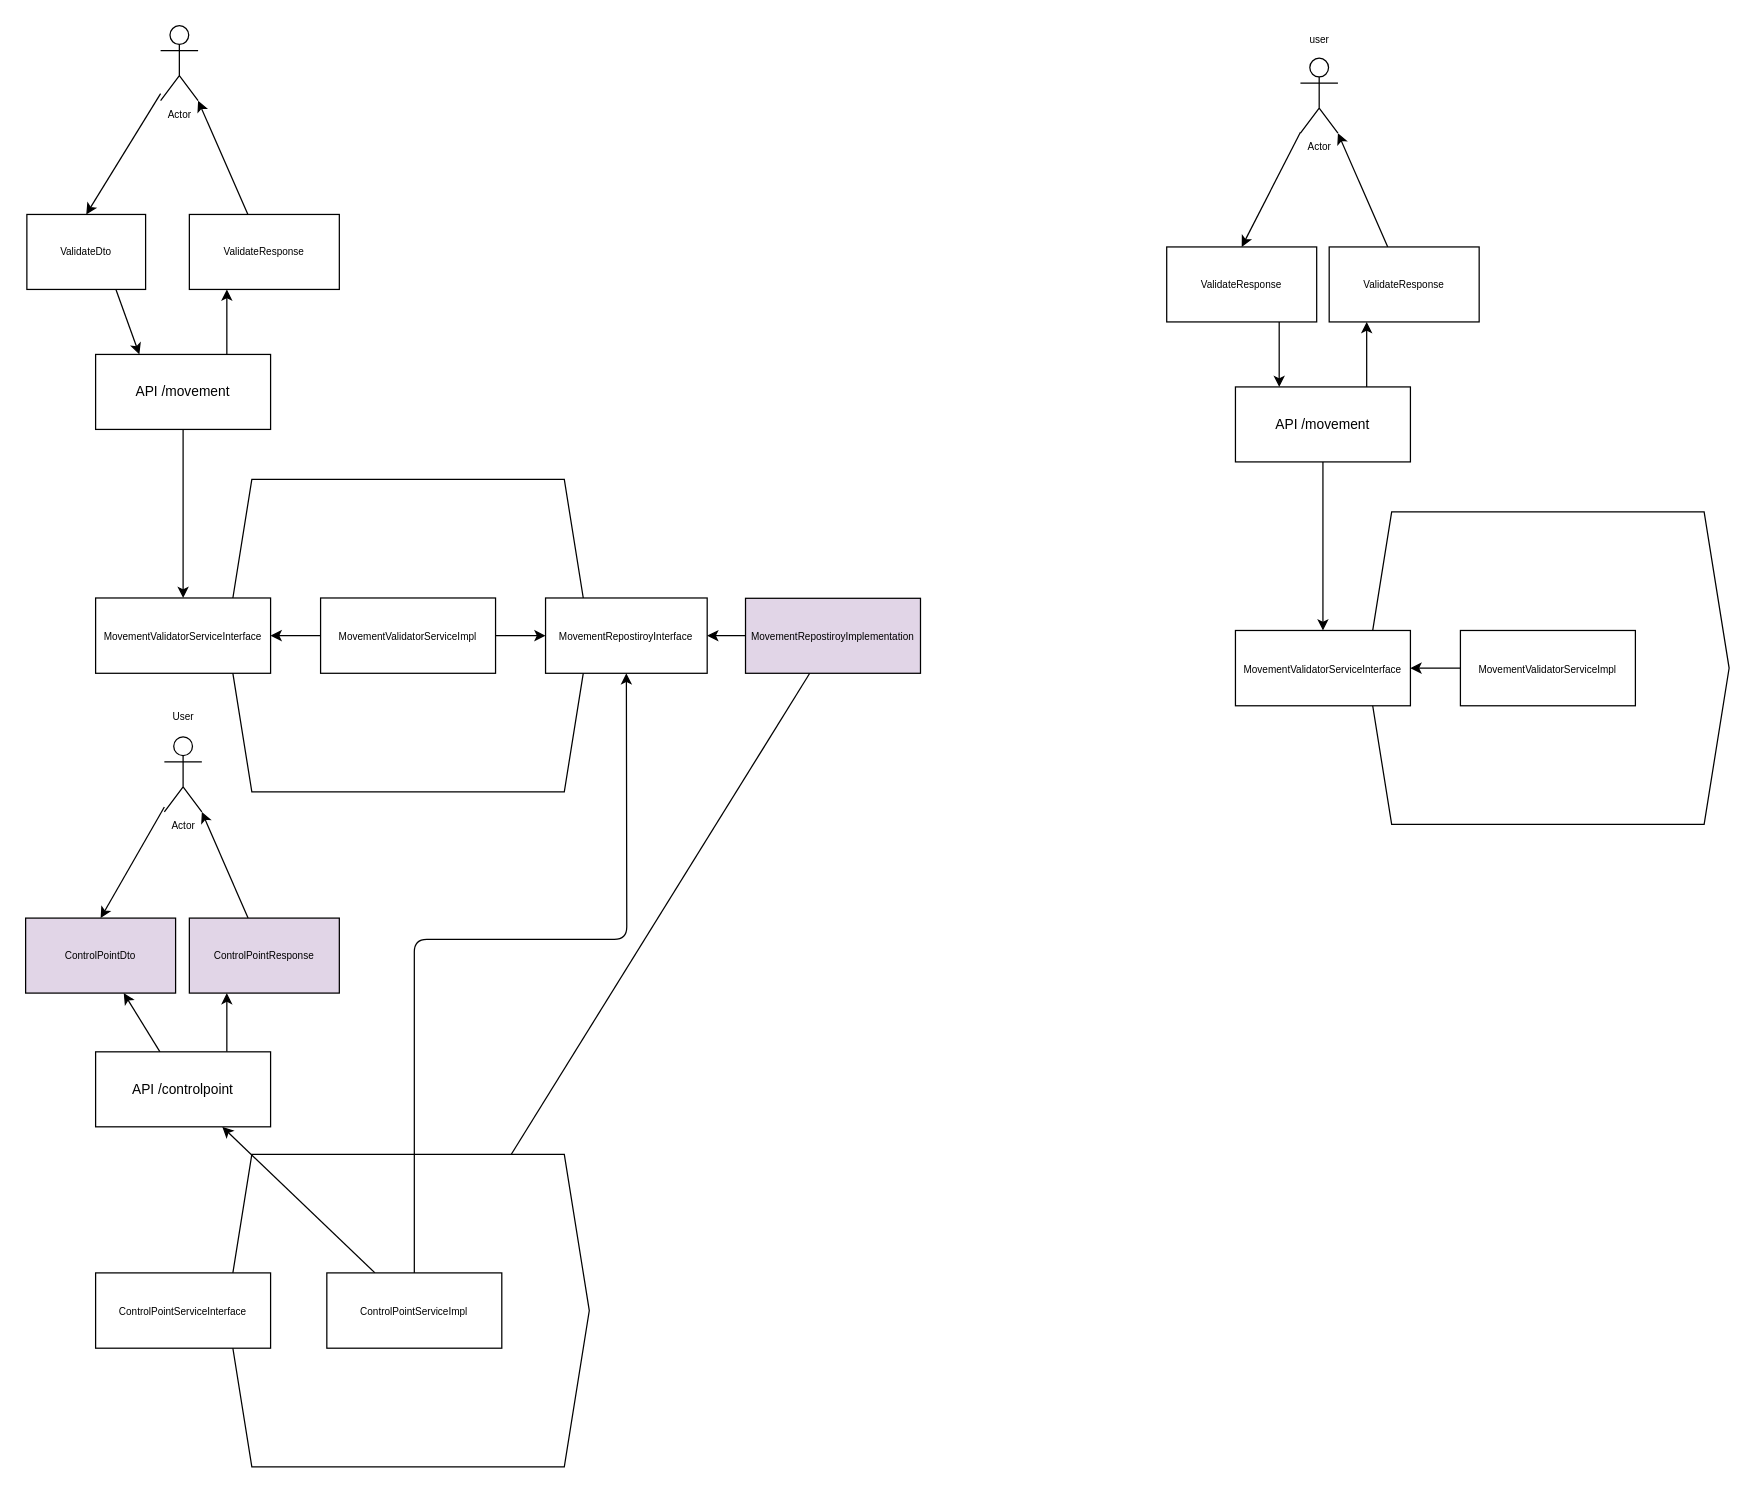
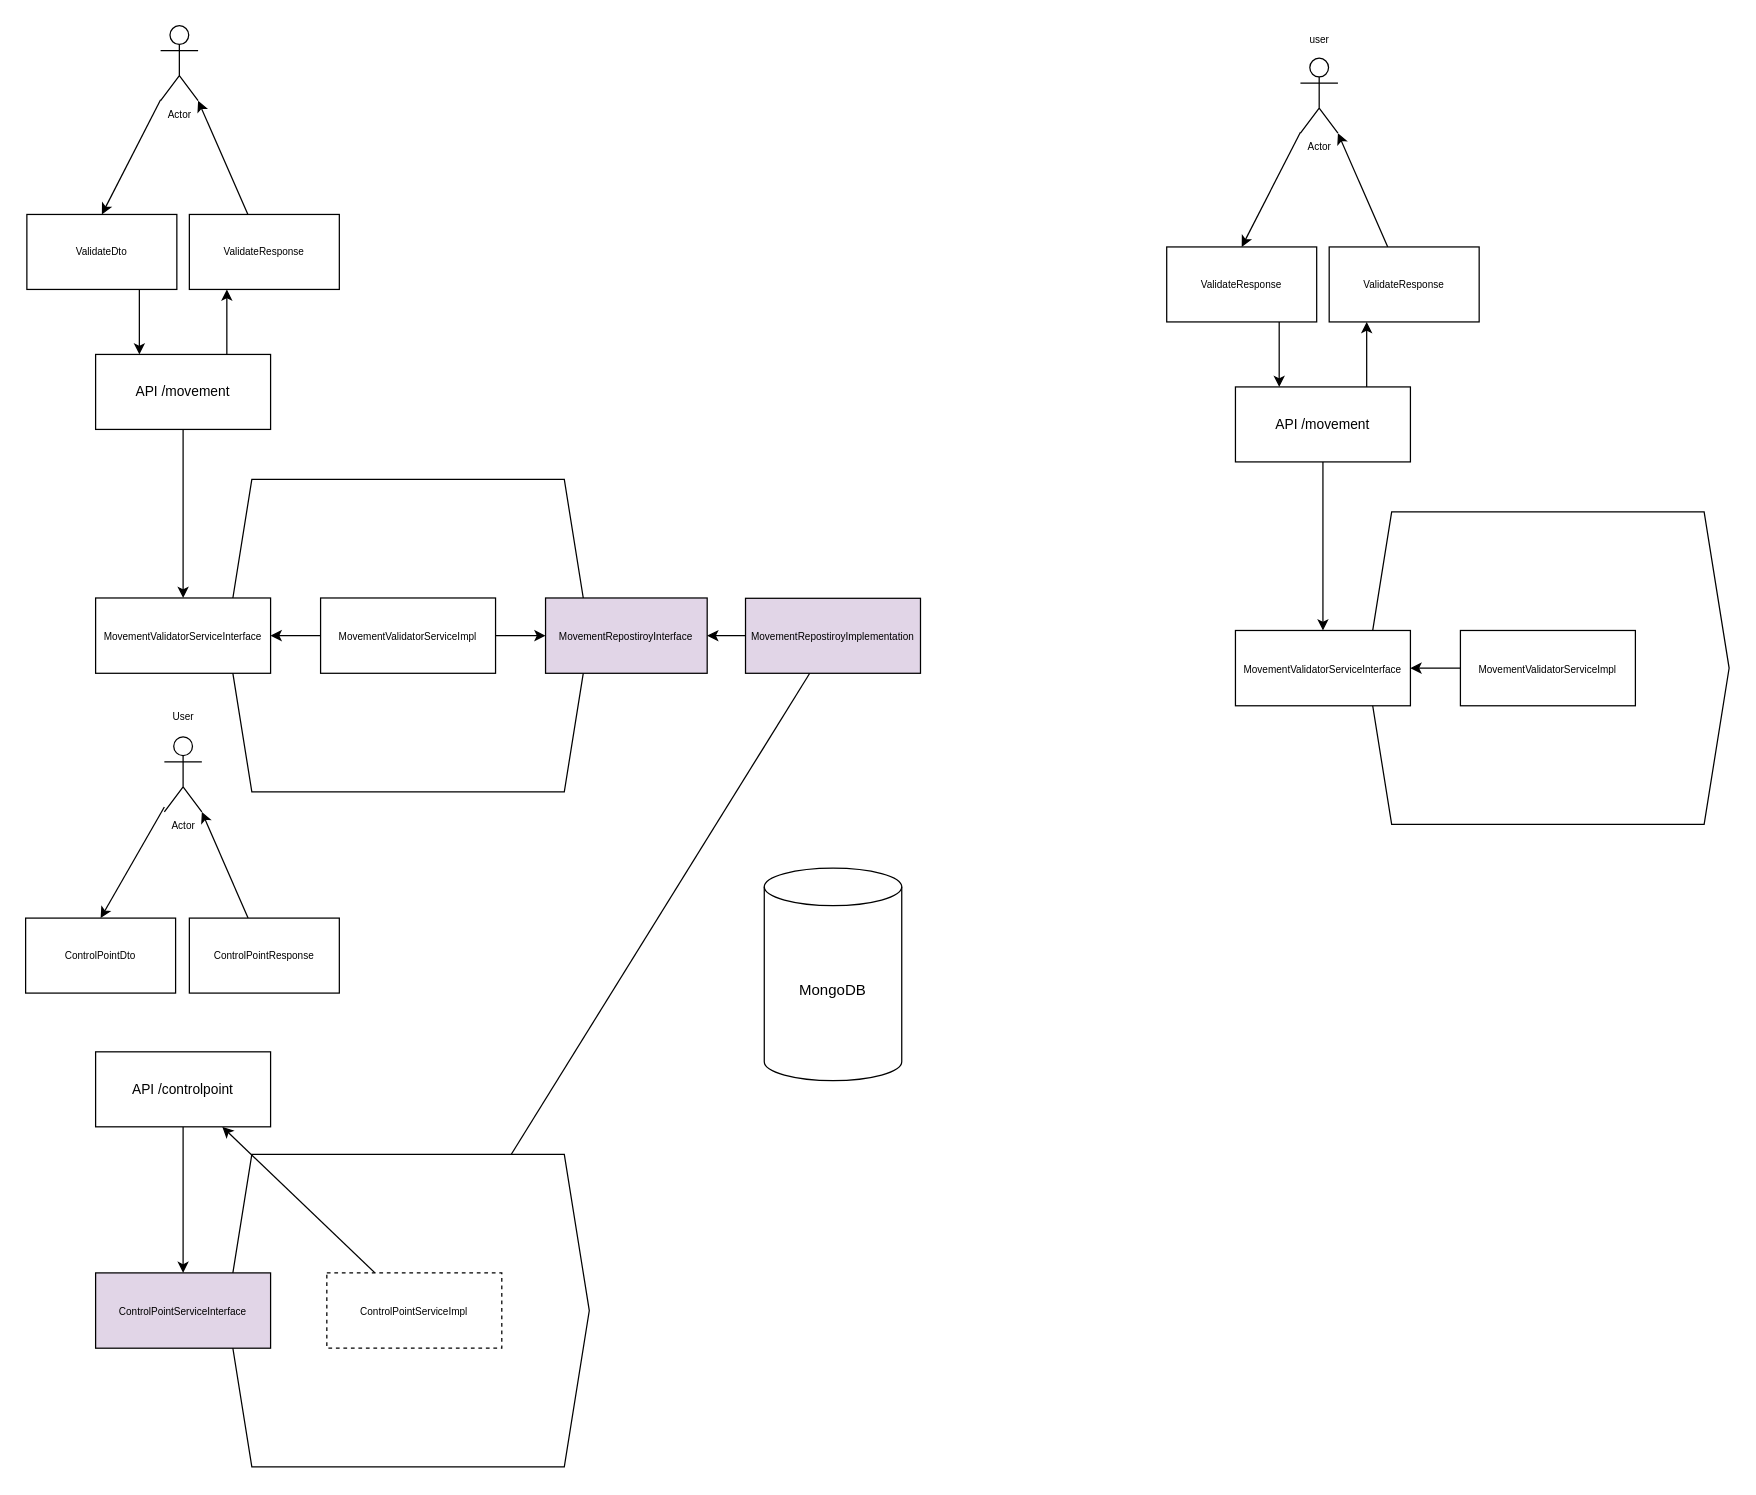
- <mxCell id="30" value="ValidateDto" style="rounded=0;whiteSpace=wrap;html=1;fontSize=8;" vertex="1" parent="1"><mxGeometry x="21" y="171" width="95" height="60" as="geometry" /></mxCell>
+ <mxCell id="30" value="ValidateDto" style="rounded=0;whiteSpace=wrap;html=1;fontSize=8;" vertex="1" parent="1"><mxGeometry x="21" y="171" width="120" height="60" as="geometry" /></mxCell>
- <mxCell id="4" value="&lt;span style=&quot;font-size: 8px;&quot;&gt;MovementRepostiroyInterface&lt;/span&gt;" style="rounded=0;whiteSpace=wrap;html=1;align=center;rotation=0;" vertex="1" parent="1"><mxGeometry x="436" y="477.87" width="129.33" height="60.25" as="geometry" /></mxCell>
+ <mxCell id="4" value="&lt;span style=&quot;font-size: 8px;&quot;&gt;MovementRepostiroyInterface&lt;/span&gt;" style="rounded=0;whiteSpace=wrap;html=1;align=center;rotation=0;fillColor=#e1d5e7;" vertex="1" parent="1"><mxGeometry x="436" y="477.87" width="129.33" height="60.25" as="geometry" /></mxCell>
- <mxCell id="17" style="edgeStyle=none;html=1;entryX=0.5;entryY=1;entryDx=0;entryDy=0;fontSize=8;" edge="1" parent="1" source="18" target="4"><mxGeometry relative="1" as="geometry"><Array as="points"><mxPoint x="331" y="751" /><mxPoint x="501" y="751" /></Array></mxGeometry></mxCell>
- <mxCell id="23" value="ControlPointDto" style="rounded=0;whiteSpace=wrap;html=1;fontSize=8;fillColor=#e1d5e7;" vertex="1" parent="1"><mxGeometry x="20" y="734" width="120" height="60" as="geometry" /></mxCell>
+ <mxCell id="23" value="ControlPointDto" style="rounded=0;whiteSpace=wrap;html=1;fontSize=8;" vertex="1" parent="1"><mxGeometry x="20" y="734" width="120" height="60" as="geometry" /></mxCell>
- <mxCell id="28" value="ControlPointResponse" style="rounded=0;whiteSpace=wrap;html=1;fontSize=8;fillColor=#e1d5e7;" vertex="1" parent="1"><mxGeometry x="151" y="734" width="120" height="60" as="geometry" /></mxCell>
+ <mxCell id="28" value="ControlPointResponse" style="rounded=0;whiteSpace=wrap;html=1;fontSize=8;" vertex="1" parent="1"><mxGeometry x="151" y="734" width="120" height="60" as="geometry" /></mxCell>
+ <mxCell id="3" value="MongoDB" style="shape=cylinder3;whiteSpace=wrap;html=1;boundedLbl=1;backgroundOutline=1;size=15;" vertex="1" parent="1"><mxGeometry x="611" y="694" width="110" height="170" as="geometry" /></mxCell>
- <mxCell id="20" style="edgeStyle=none;html=1;fontSize=8;" edge="1" parent="1" source="22" target="23"><mxGeometry relative="1" as="geometry" /></mxCell>
+ <mxCell id="20" style="edgeStyle=none;html=1;entryX=0.5;entryY=0;entryDx=0;entryDy=0;fontSize=8;" edge="1" parent="1" source="22" target="19"><mxGeometry relative="1" as="geometry" /></mxCell>
- <mxCell id="21" style="edgeStyle=none;html=1;entryX=0.25;entryY=1;entryDx=0;entryDy=0;fontSize=8;exitX=0.75;exitY=0;exitDx=0;exitDy=0;" edge="1" parent="1" source="22" target="28"><mxGeometry relative="1" as="geometry" /></mxCell>
- <mxCell id="19" value="&lt;span style=&quot;font-size: 8px;&quot;&gt;ControlPointServiceInterface&lt;/span&gt;" style="rounded=0;whiteSpace=wrap;html=1;align=center;" vertex="1" parent="1"><mxGeometry x="76" y="1017.88" width="140" height="60.25" as="geometry" /></mxCell>
+ <mxCell id="19" value="&lt;span style=&quot;font-size: 8px;&quot;&gt;ControlPointServiceInterface&lt;/span&gt;" style="rounded=0;whiteSpace=wrap;html=1;align=center;fillColor=#e1d5e7;" vertex="1" parent="1"><mxGeometry x="76" y="1017.88" width="140" height="60.25" as="geometry" /></mxCell>
- <mxCell id="18" value="&lt;span style=&quot;font-size: 8px;&quot;&gt;ControlPointServiceImpl&lt;/span&gt;" style="rounded=0;whiteSpace=wrap;html=1;align=center;" vertex="1" parent="1"><mxGeometry x="261" y="1017.88" width="140" height="60.25" as="geometry" /></mxCell>
+ <mxCell id="18" value="&lt;span style=&quot;font-size: 8px;&quot;&gt;ControlPointServiceImpl&lt;/span&gt;" style="rounded=0;whiteSpace=wrap;html=1;align=center;dashed=1;" vertex="1" parent="1"><mxGeometry x="261" y="1017.88" width="140" height="60.25" as="geometry" /></mxCell>
